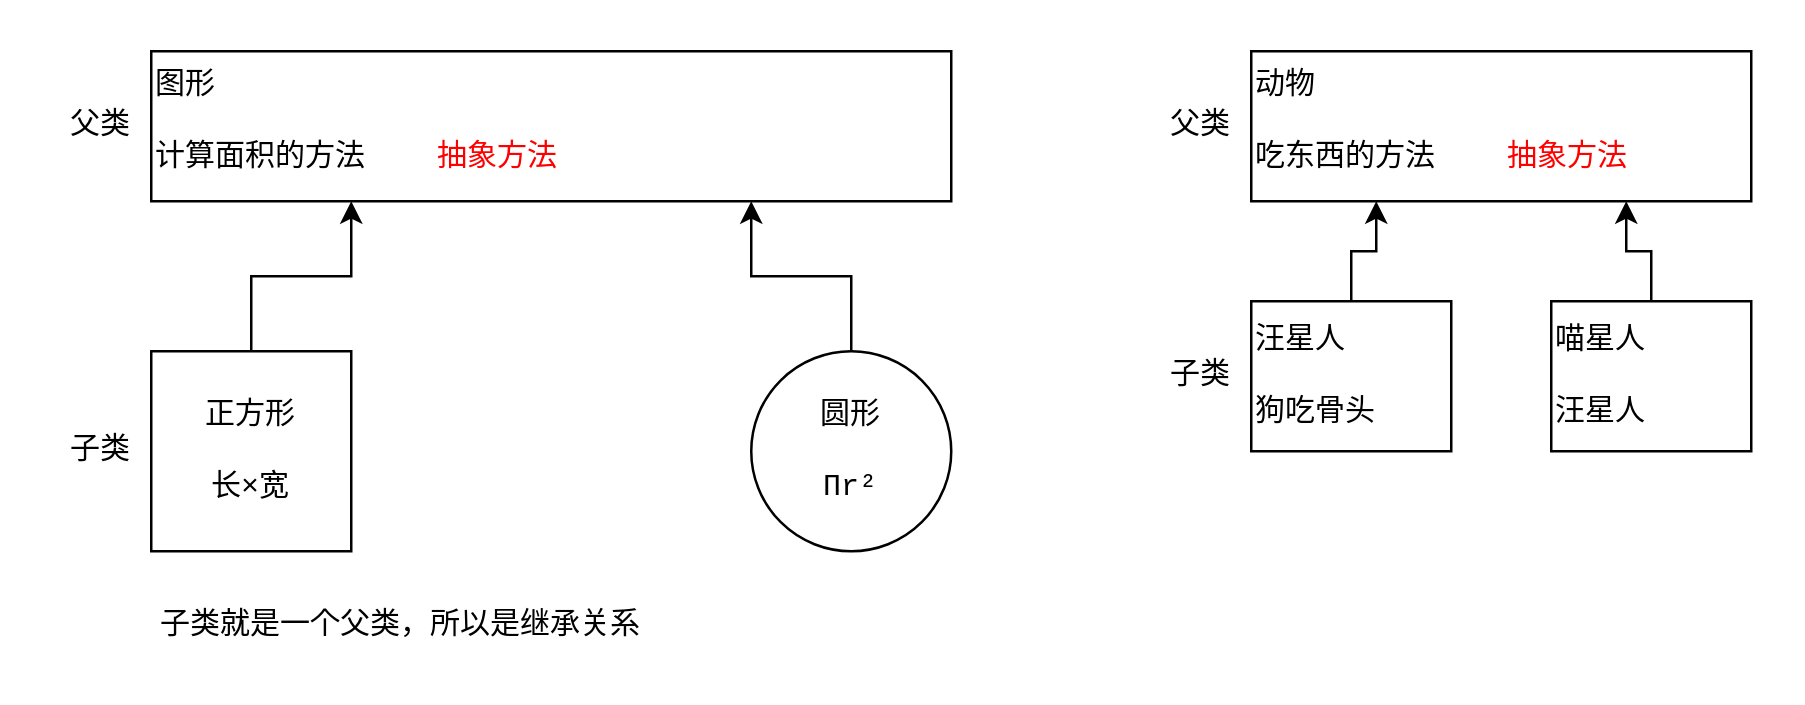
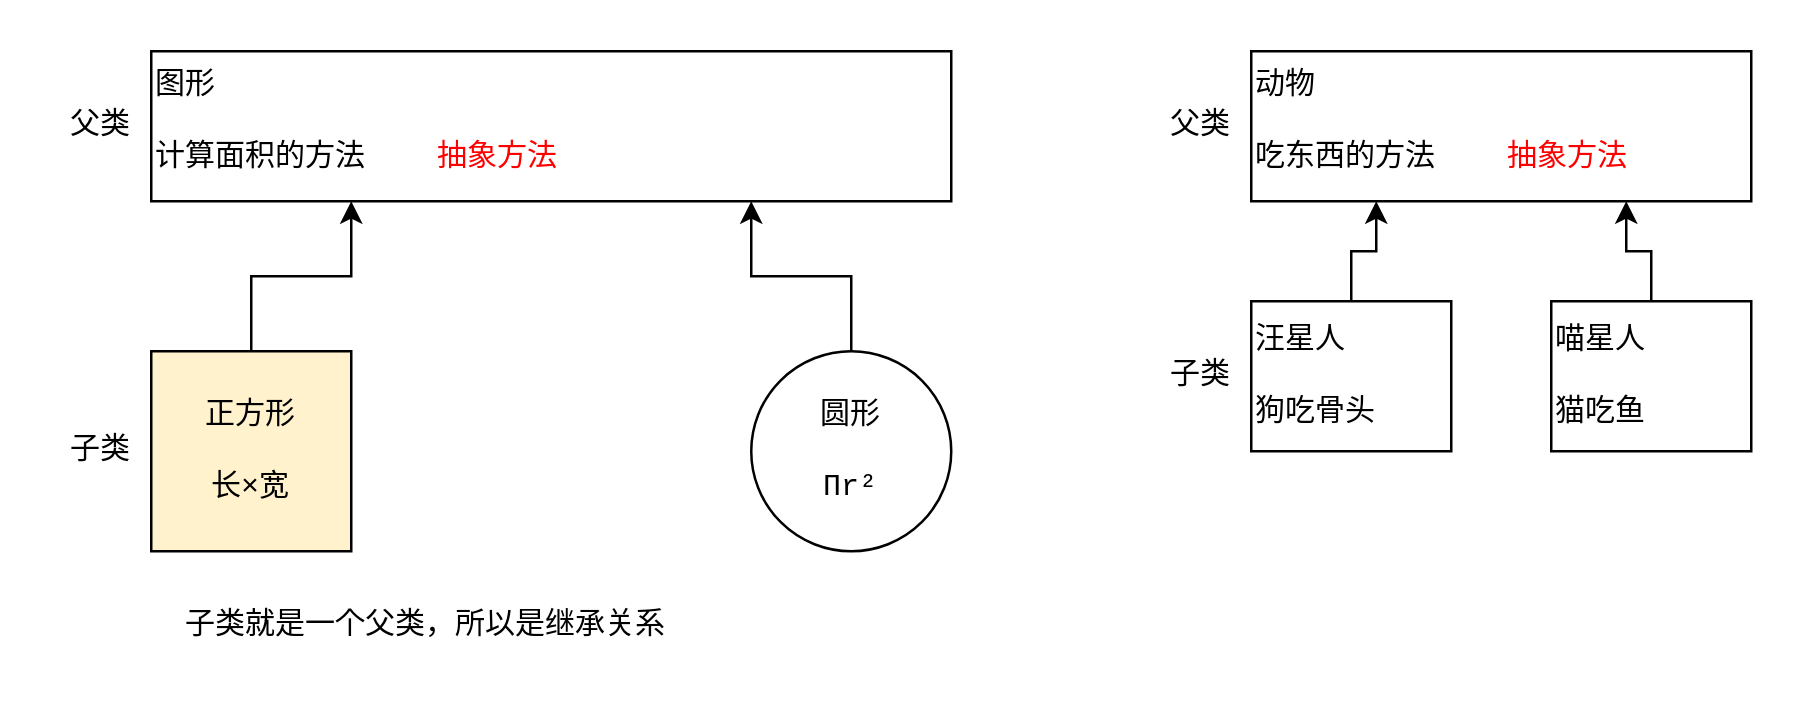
- <mxCell id="13" value="喵星人&lt;br&gt;&lt;br&gt;汪星人" style="rounded=0;whiteSpace=wrap;html=1;fontFamily=Courier New;align=left;" vertex="1" parent="1"><mxGeometry x="620" y="120" width="80" height="60" as="geometry" /></mxCell>
+ <mxCell id="13" value="喵星人&lt;br&gt;&lt;br&gt;猫吃鱼" style="rounded=0;whiteSpace=wrap;html=1;fontFamily=Courier New;align=left;" vertex="1" parent="1"><mxGeometry x="620" y="120" width="80" height="60" as="geometry" /></mxCell>
- <mxCell id="5" value="正方形&lt;br&gt;&lt;br&gt;长×宽" style="rounded=0;whiteSpace=wrap;html=1;fontFamily=Courier New;align=center;" vertex="1" parent="1"><mxGeometry x="60" y="140" width="80" height="80" as="geometry" /></mxCell>
+ <mxCell id="5" value="正方形&lt;br&gt;&lt;br&gt;长×宽" style="rounded=0;whiteSpace=wrap;html=1;fontFamily=Courier New;align=center;fillColor=#fff2cc;" vertex="1" parent="1"><mxGeometry x="60" y="140" width="80" height="80" as="geometry" /></mxCell>
- <mxCell id="16" value="子类就是一个父类，所以是继承关系" style="text;html=1;strokeColor=none;fillColor=none;align=center;verticalAlign=middle;whiteSpace=wrap;rounded=0;fontFamily=Courier New;" vertex="1" parent="1"><mxGeometry x="60" y="240" width="200" height="20" as="geometry" /></mxCell>
+ <mxCell id="16" value="子类就是一个父类，所以是继承关系" style="text;html=1;strokeColor=none;fillColor=none;align=center;verticalAlign=middle;whiteSpace=wrap;rounded=0;fontFamily=Courier New;" vertex="1" parent="1"><mxGeometry x="70" y="240" width="200" height="20" as="geometry" /></mxCell>
